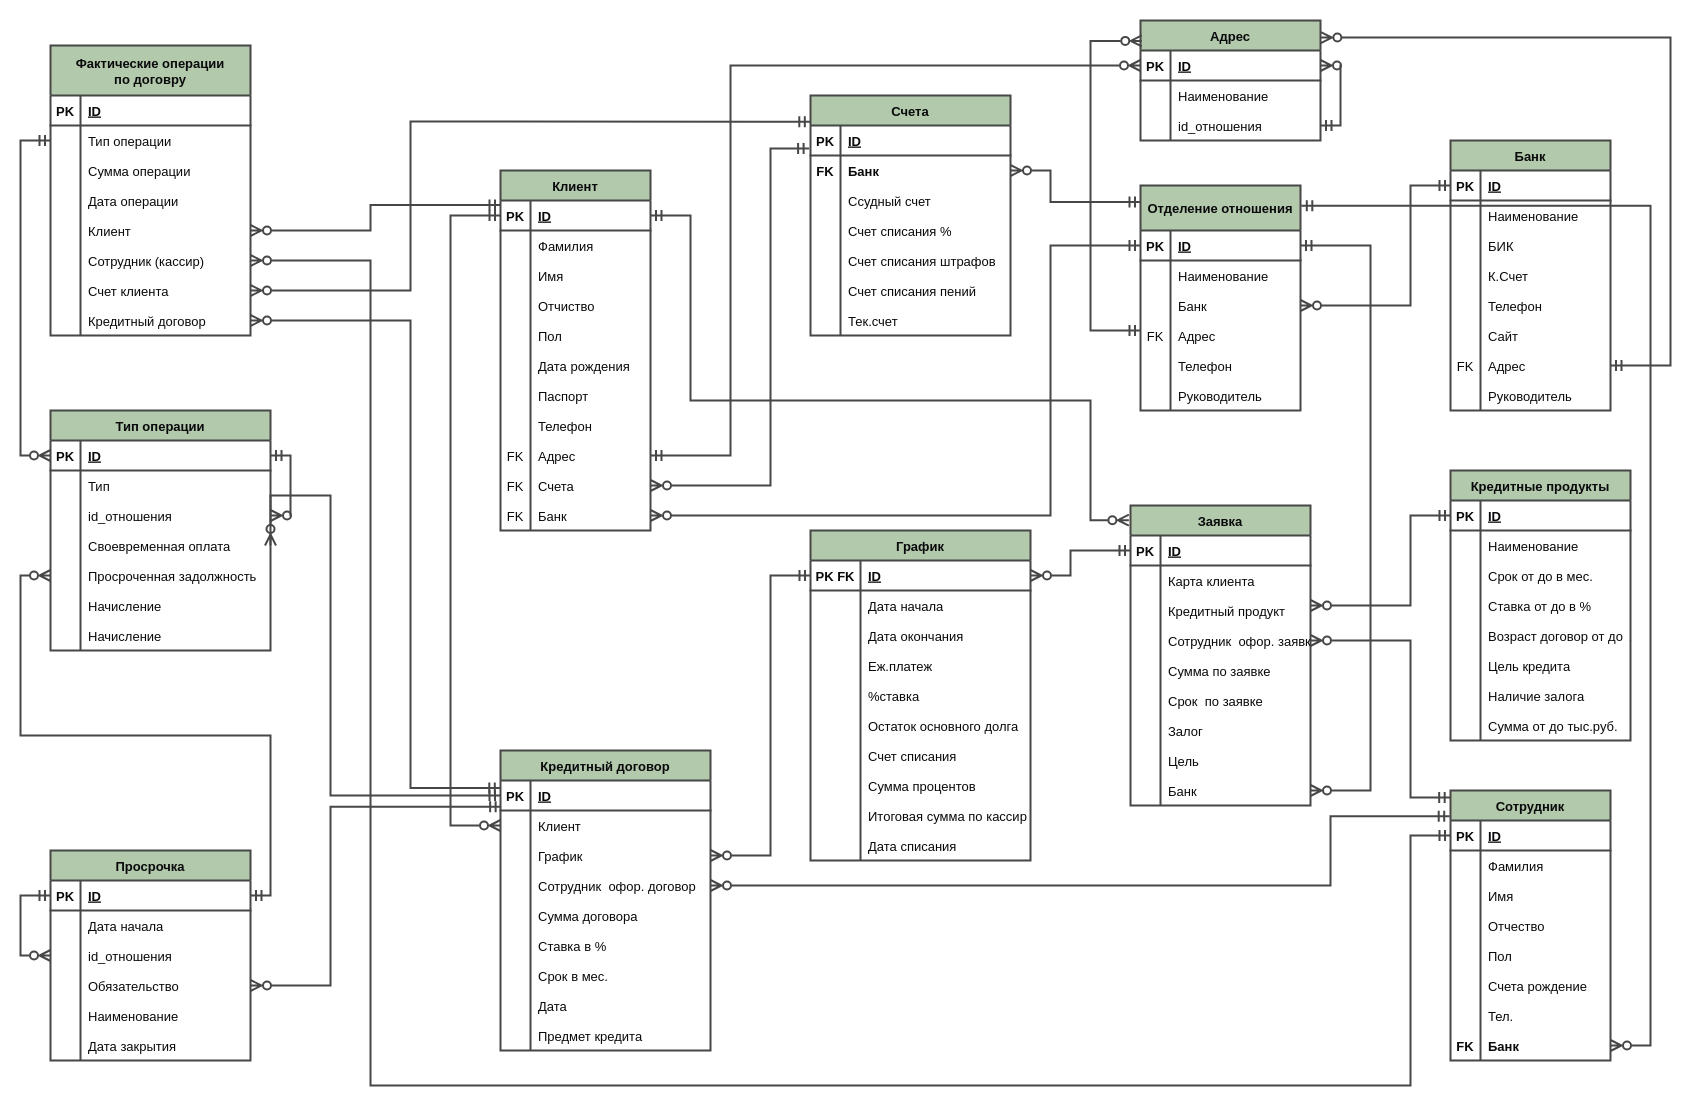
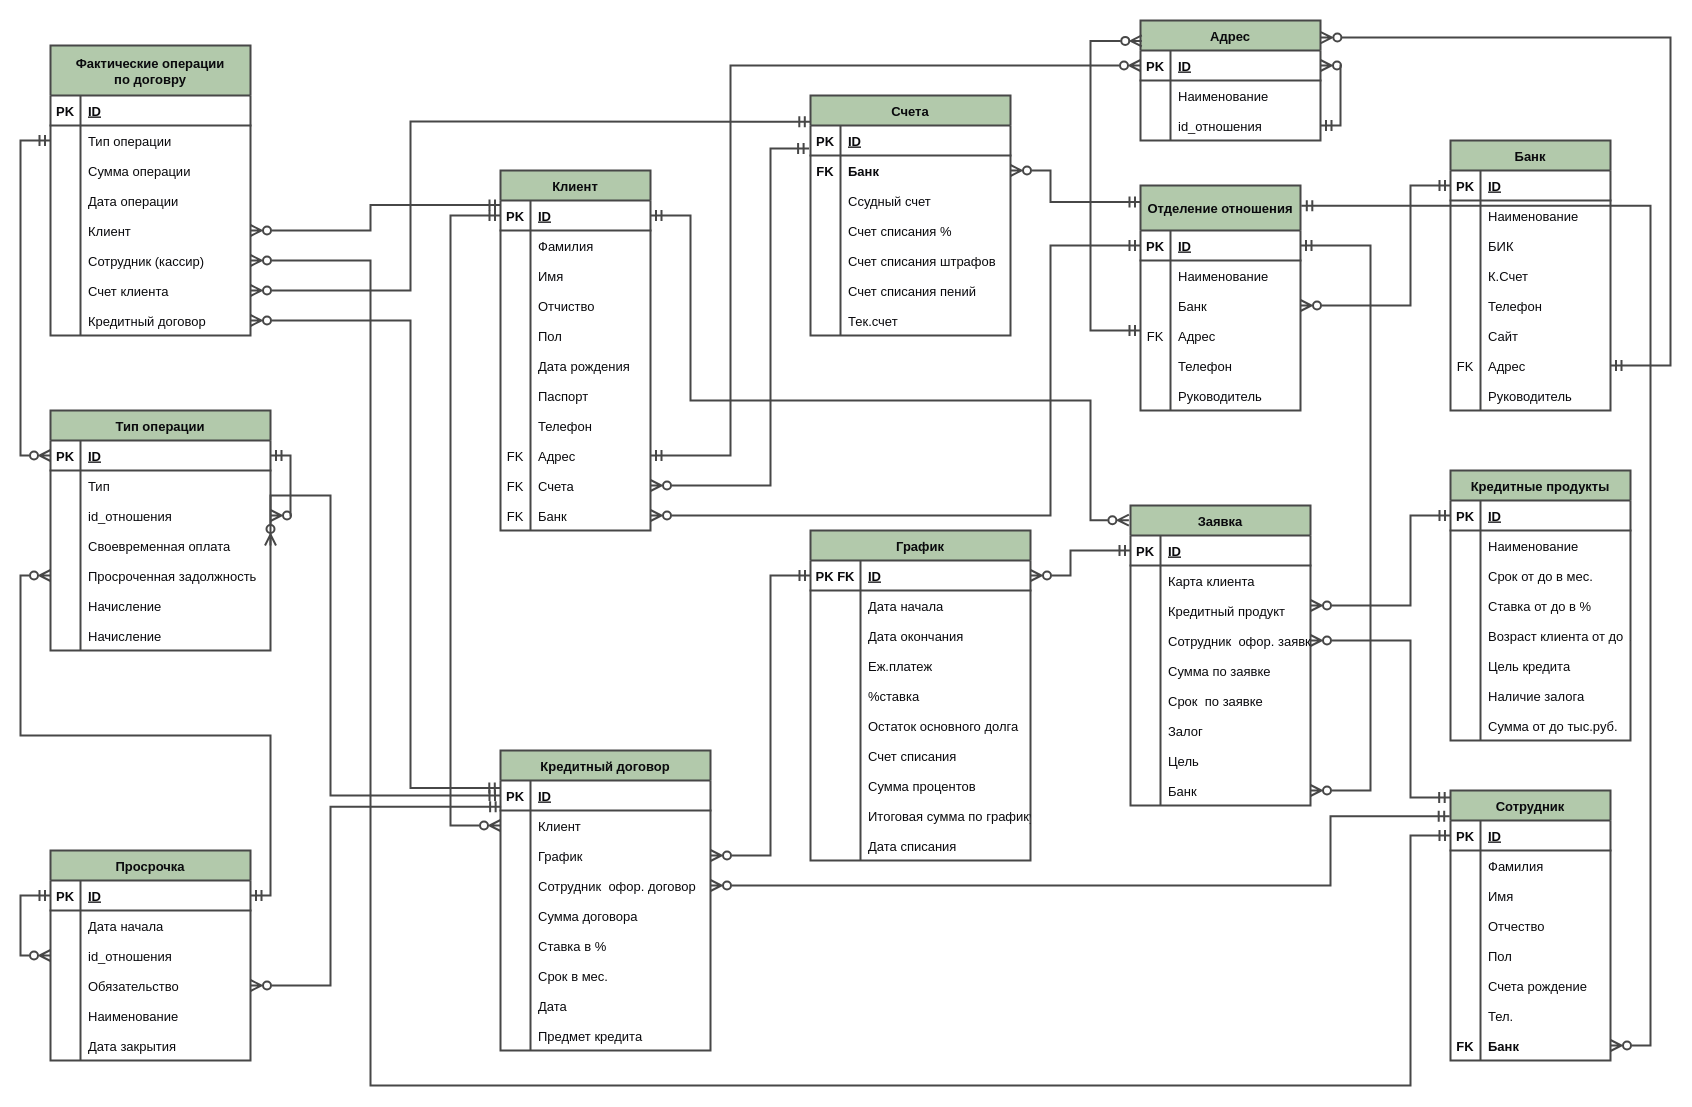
- <mxCell id="145" value="Возраст договор от до  лет" style="shape=partialRectangle;connectable=0;fillColor=none;top=0;left=0;bottom=0;right=0;align=left;spacingLeft=6;overflow=hidden;fontSize=13;strokeColor=#474747;fontColor=#0A0A0D;strokeWidth=2;" parent="143" vertex="1"><mxGeometry x="30" width="150" height="30" as="geometry"><mxRectangle width="150" height="30" as="alternateBounds" /></mxGeometry></mxCell>
+ <mxCell id="145" value="Возраст клиента от до  лет" style="shape=partialRectangle;connectable=0;fillColor=none;top=0;left=0;bottom=0;right=0;align=left;spacingLeft=6;overflow=hidden;fontSize=13;strokeColor=#474747;fontColor=#0A0A0D;strokeWidth=2;" parent="143" vertex="1"><mxGeometry x="30" width="150" height="30" as="geometry"><mxRectangle width="150" height="30" as="alternateBounds" /></mxGeometry></mxCell>
- <mxCell id="221" value="Итоговая сумма по кассир" style="shape=partialRectangle;connectable=0;fillColor=none;top=0;left=0;bottom=0;right=0;align=left;spacingLeft=6;overflow=hidden;fontSize=13;strokeColor=#474747;fontColor=#0A0A0D;strokeWidth=2;" parent="219" vertex="1"><mxGeometry x="50" width="170" height="30" as="geometry"><mxRectangle width="170" height="30" as="alternateBounds" /></mxGeometry></mxCell>
+ <mxCell id="221" value="Итоговая сумма по графику" style="shape=partialRectangle;connectable=0;fillColor=none;top=0;left=0;bottom=0;right=0;align=left;spacingLeft=6;overflow=hidden;fontSize=13;strokeColor=#474747;fontColor=#0A0A0D;strokeWidth=2;" parent="219" vertex="1"><mxGeometry x="50" width="170" height="30" as="geometry"><mxRectangle width="170" height="30" as="alternateBounds" /></mxGeometry></mxCell>
